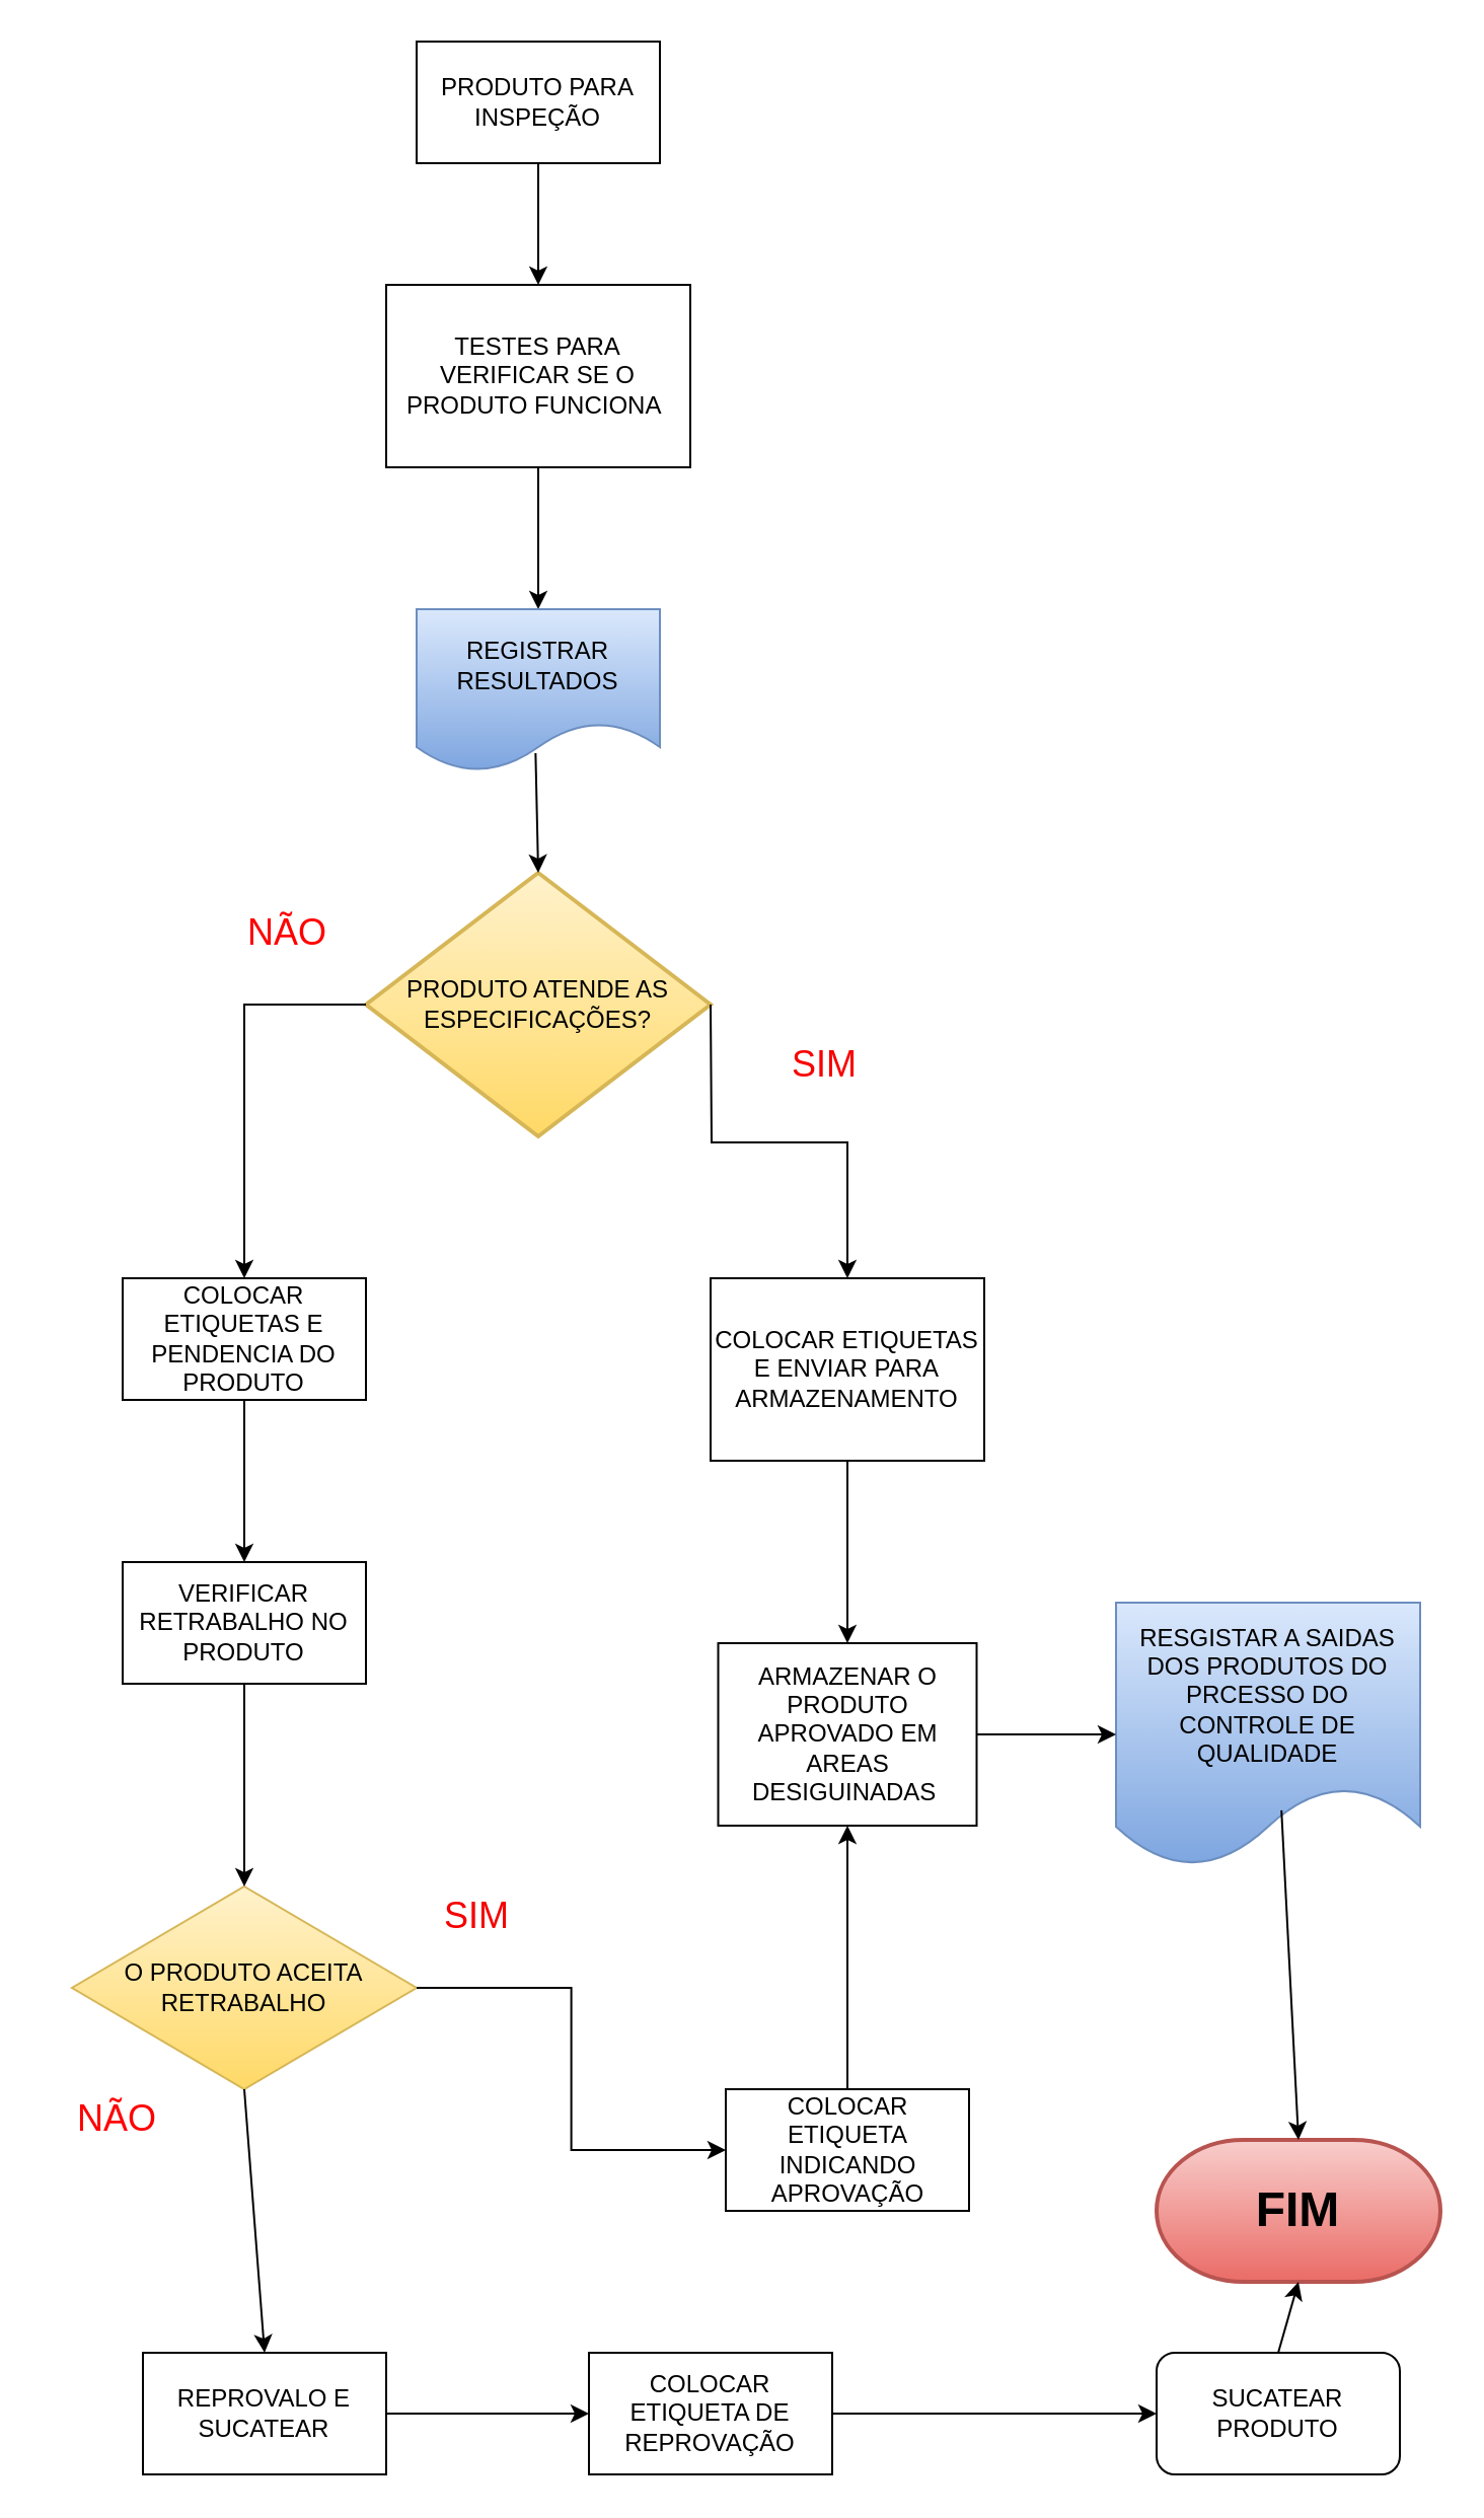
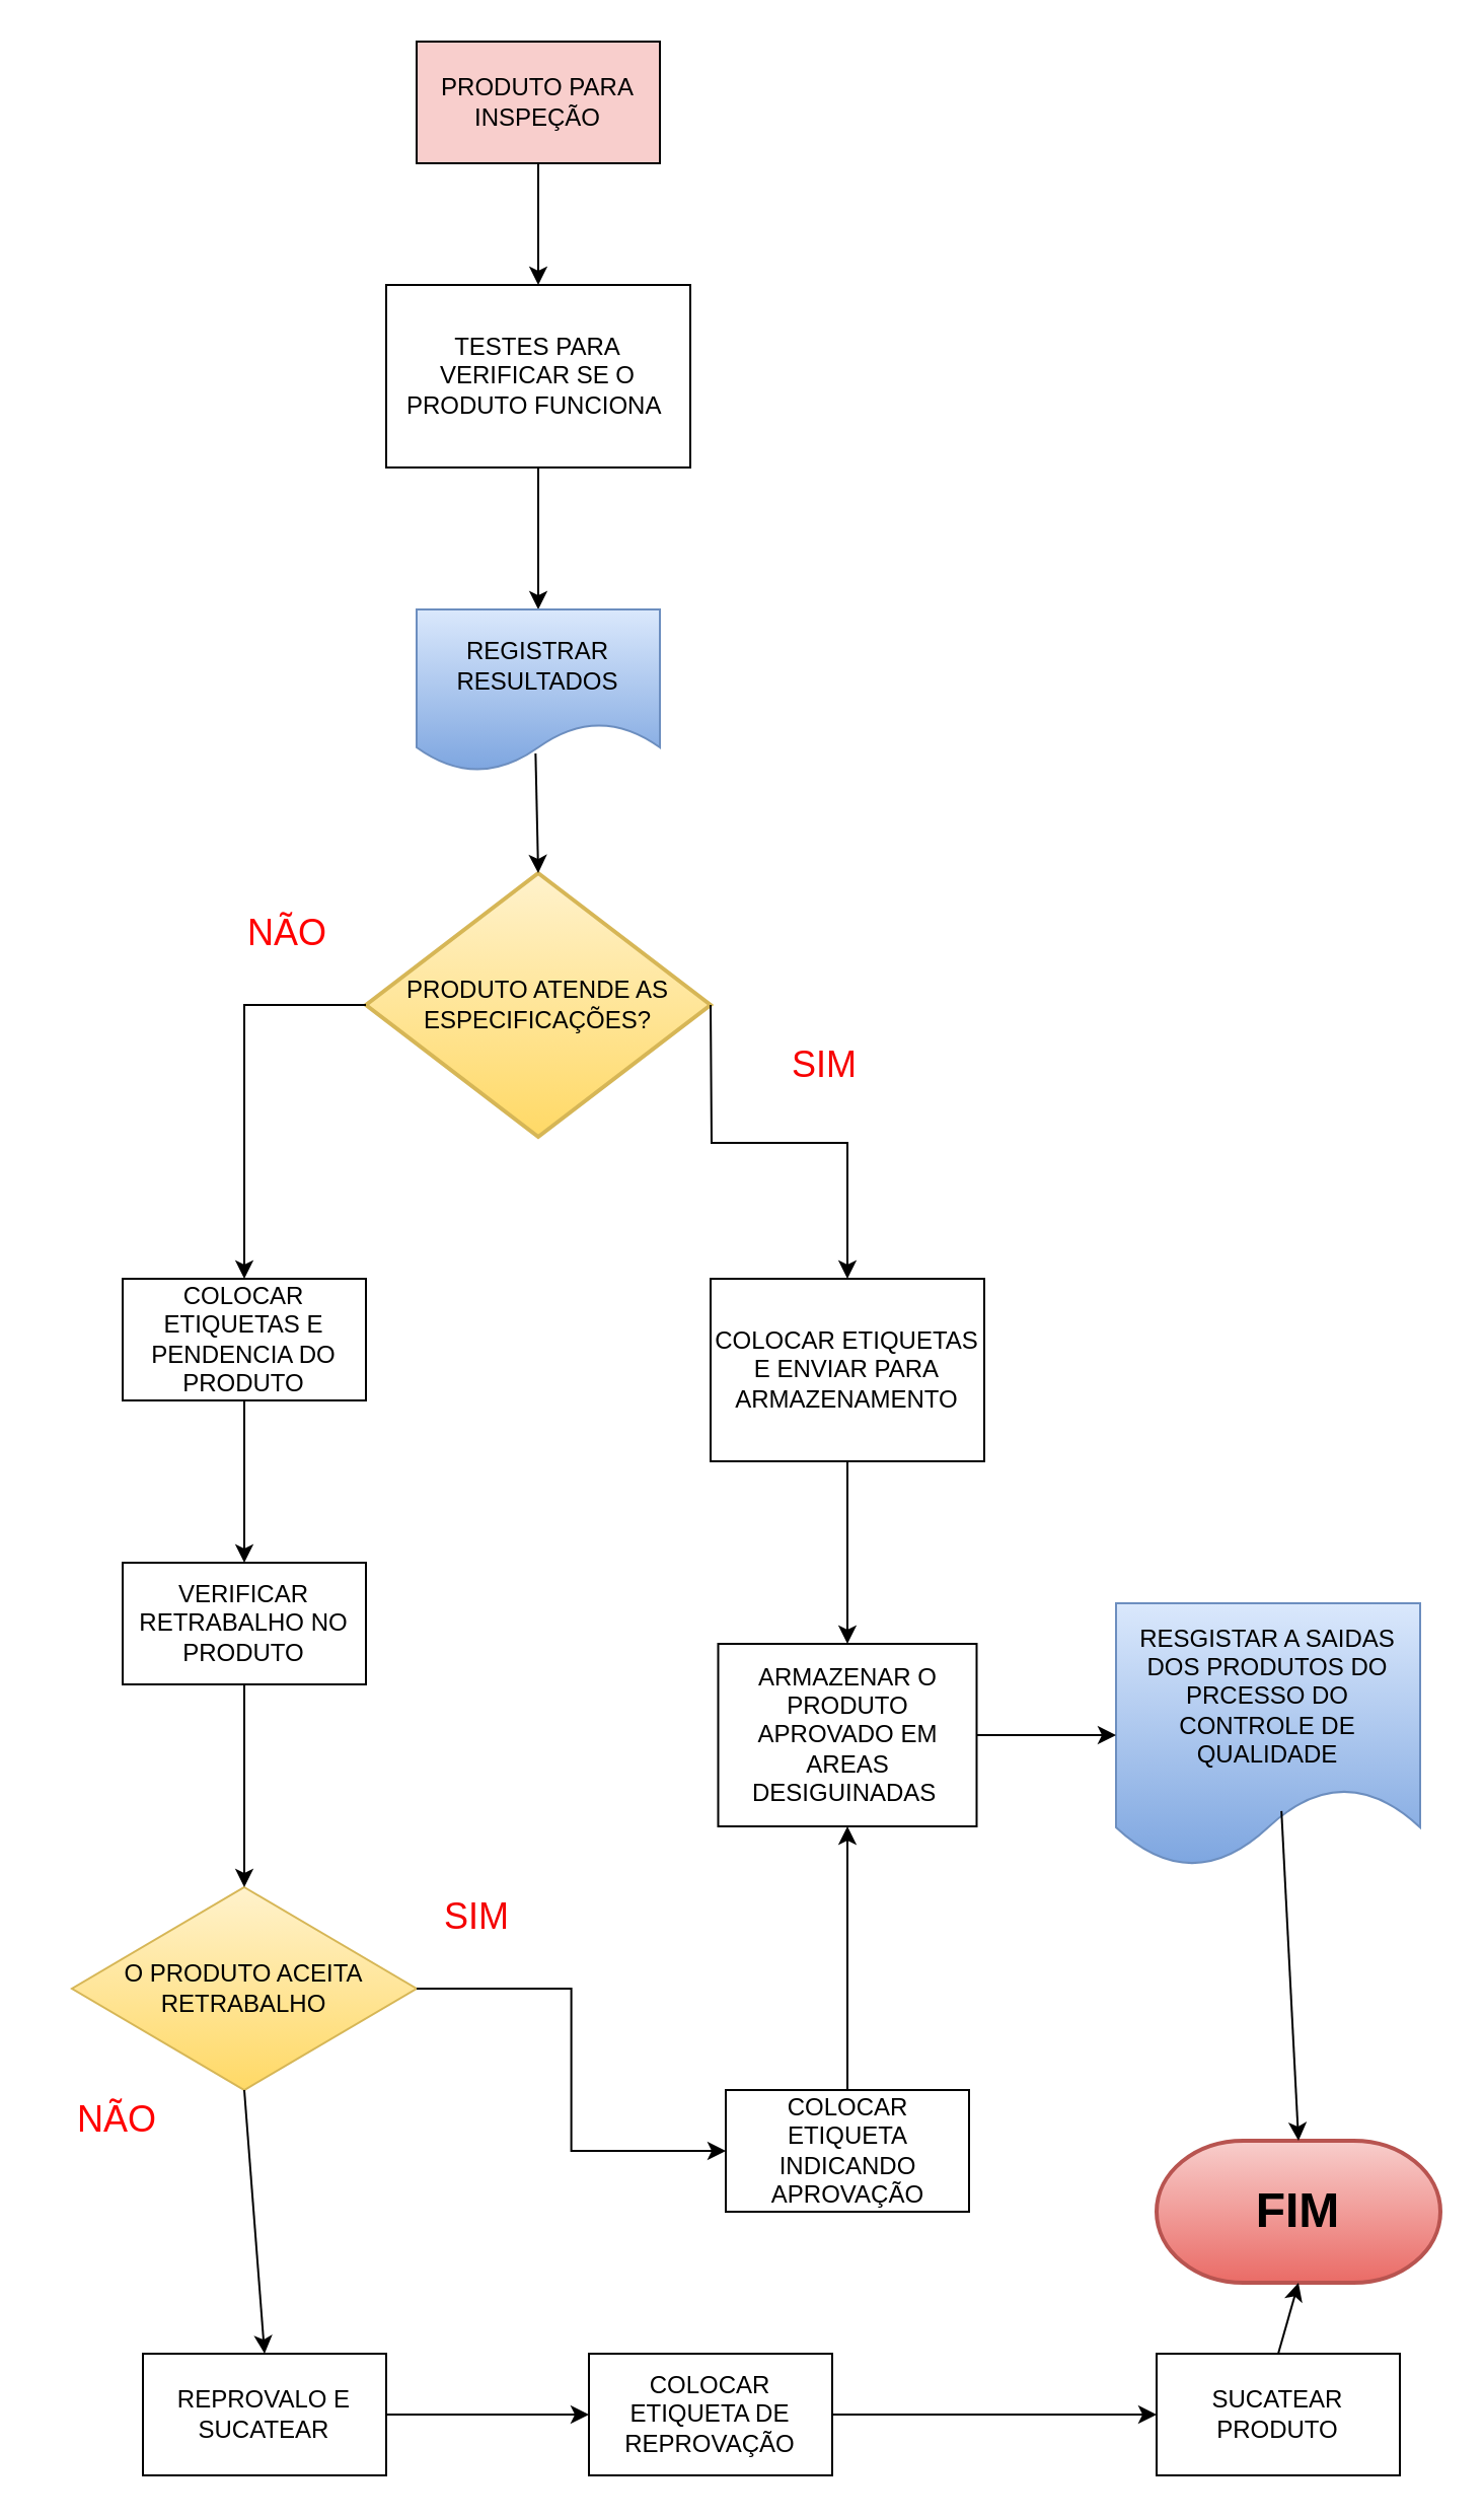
- <mxCell id="2" value="PRODUTO PARA INSPEÇÃO" style="rounded=0;whiteSpace=wrap;html=1;" vertex="1" parent="1"><mxGeometry x="205" y="20" width="120" height="60" as="geometry" /></mxCell>
+ <mxCell id="2" value="PRODUTO PARA INSPEÇÃO" style="rounded=0;whiteSpace=wrap;html=1;fillColor=#f8cecc;" vertex="1" parent="1"><mxGeometry x="205" y="20" width="120" height="60" as="geometry" /></mxCell>
- <mxCell id="31" value="SUCATEAR PRODUTO" style="whiteSpace=wrap;html=1;rounded=1;" vertex="1" parent="1"><mxGeometry x="570" y="1160" width="120" height="60" as="geometry" /></mxCell>
+ <mxCell id="31" value="SUCATEAR PRODUTO" style="rounded=0;whiteSpace=wrap;html=1;" vertex="1" parent="1"><mxGeometry x="570" y="1160" width="120" height="60" as="geometry" /></mxCell>
